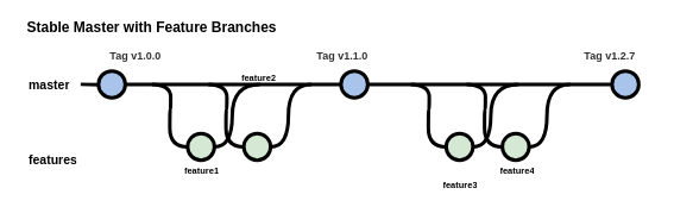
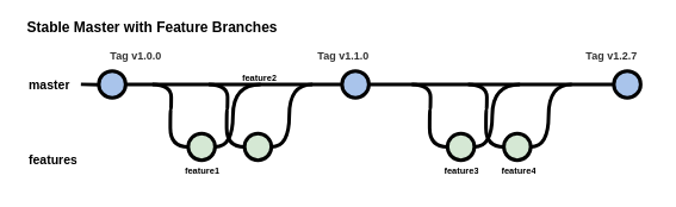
- <mxCell id="22" value="feature3" style="text;html=1;strokeColor=none;fillColor=none;align=center;verticalAlign=top;whiteSpace=wrap;overflow=hidden;fontSize=10;fontStyle=1" vertex="1" parent="1"><mxGeometry x="488" y="194.03" width="56" height="30" as="geometry" /></mxCell>
+ <mxCell id="22" value="feature3" style="text;html=1;strokeColor=none;fillColor=none;align=center;verticalAlign=top;whiteSpace=wrap;overflow=hidden;fontSize=10;fontStyle=1" vertex="1" parent="1"><mxGeometry x="488" y="179.03" width="56" height="30" as="geometry" /></mxCell>
